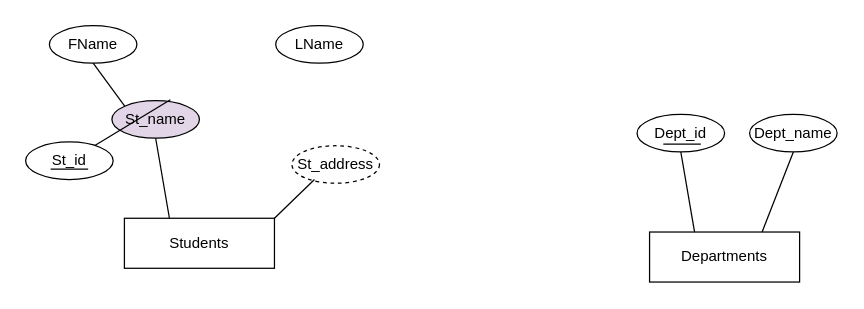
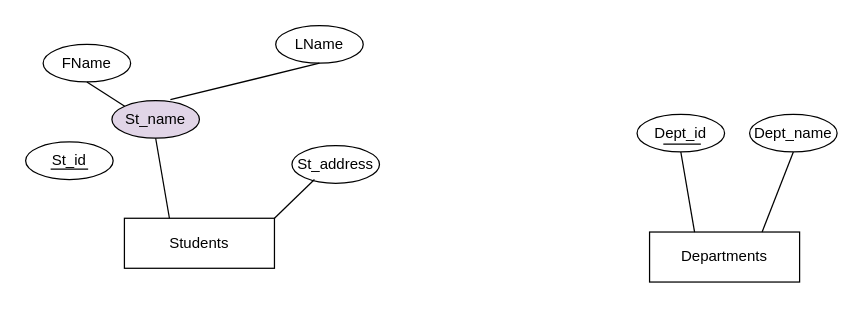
- <mxCell id="5" value="FName" style="ellipse;whiteSpace=wrap;html=1;" vertex="1" parent="1"><mxGeometry x="39" y="20" width="70" height="30" as="geometry" /></mxCell>
+ <mxCell id="5" value="FName" style="ellipse;whiteSpace=wrap;html=1;" vertex="1" parent="1"><mxGeometry x="34" y="35" width="70" height="30" as="geometry" /></mxCell>
- <mxCell id="11" value="" style="endArrow=none;html=1;rounded=0;exitX=0.668;exitY=-0.027;exitDx=0;exitDy=0;exitPerimeter=0;" edge="1" parent="1" source="4" target="3"><mxGeometry width="50" height="50" relative="1" as="geometry"><mxPoint x="109" y="95" as="sourcePoint" /><mxPoint x="105" y="60" as="targetPoint" /></mxGeometry></mxCell>
+ <mxCell id="11" value="" style="endArrow=none;html=1;rounded=0;entryX=0.5;entryY=1;entryDx=0;entryDy=0;exitX=0.668;exitY=-0.027;exitDx=0;exitDy=0;exitPerimeter=0;" edge="1" parent="1" source="4" target="6"><mxGeometry width="50" height="50" relative="1" as="geometry"><mxPoint x="109" y="95" as="sourcePoint" /><mxPoint x="105" y="60" as="targetPoint" /></mxGeometry></mxCell>
- <mxCell id="7" value="St_address" style="ellipse;whiteSpace=wrap;html=1;dashed=1;" vertex="1" parent="1"><mxGeometry x="233" y="116" width="70" height="30" as="geometry" /></mxCell>
+ <mxCell id="7" value="St_address" style="ellipse;whiteSpace=wrap;html=1;" vertex="1" parent="1"><mxGeometry x="233" y="116" width="70" height="30" as="geometry" /></mxCell>
